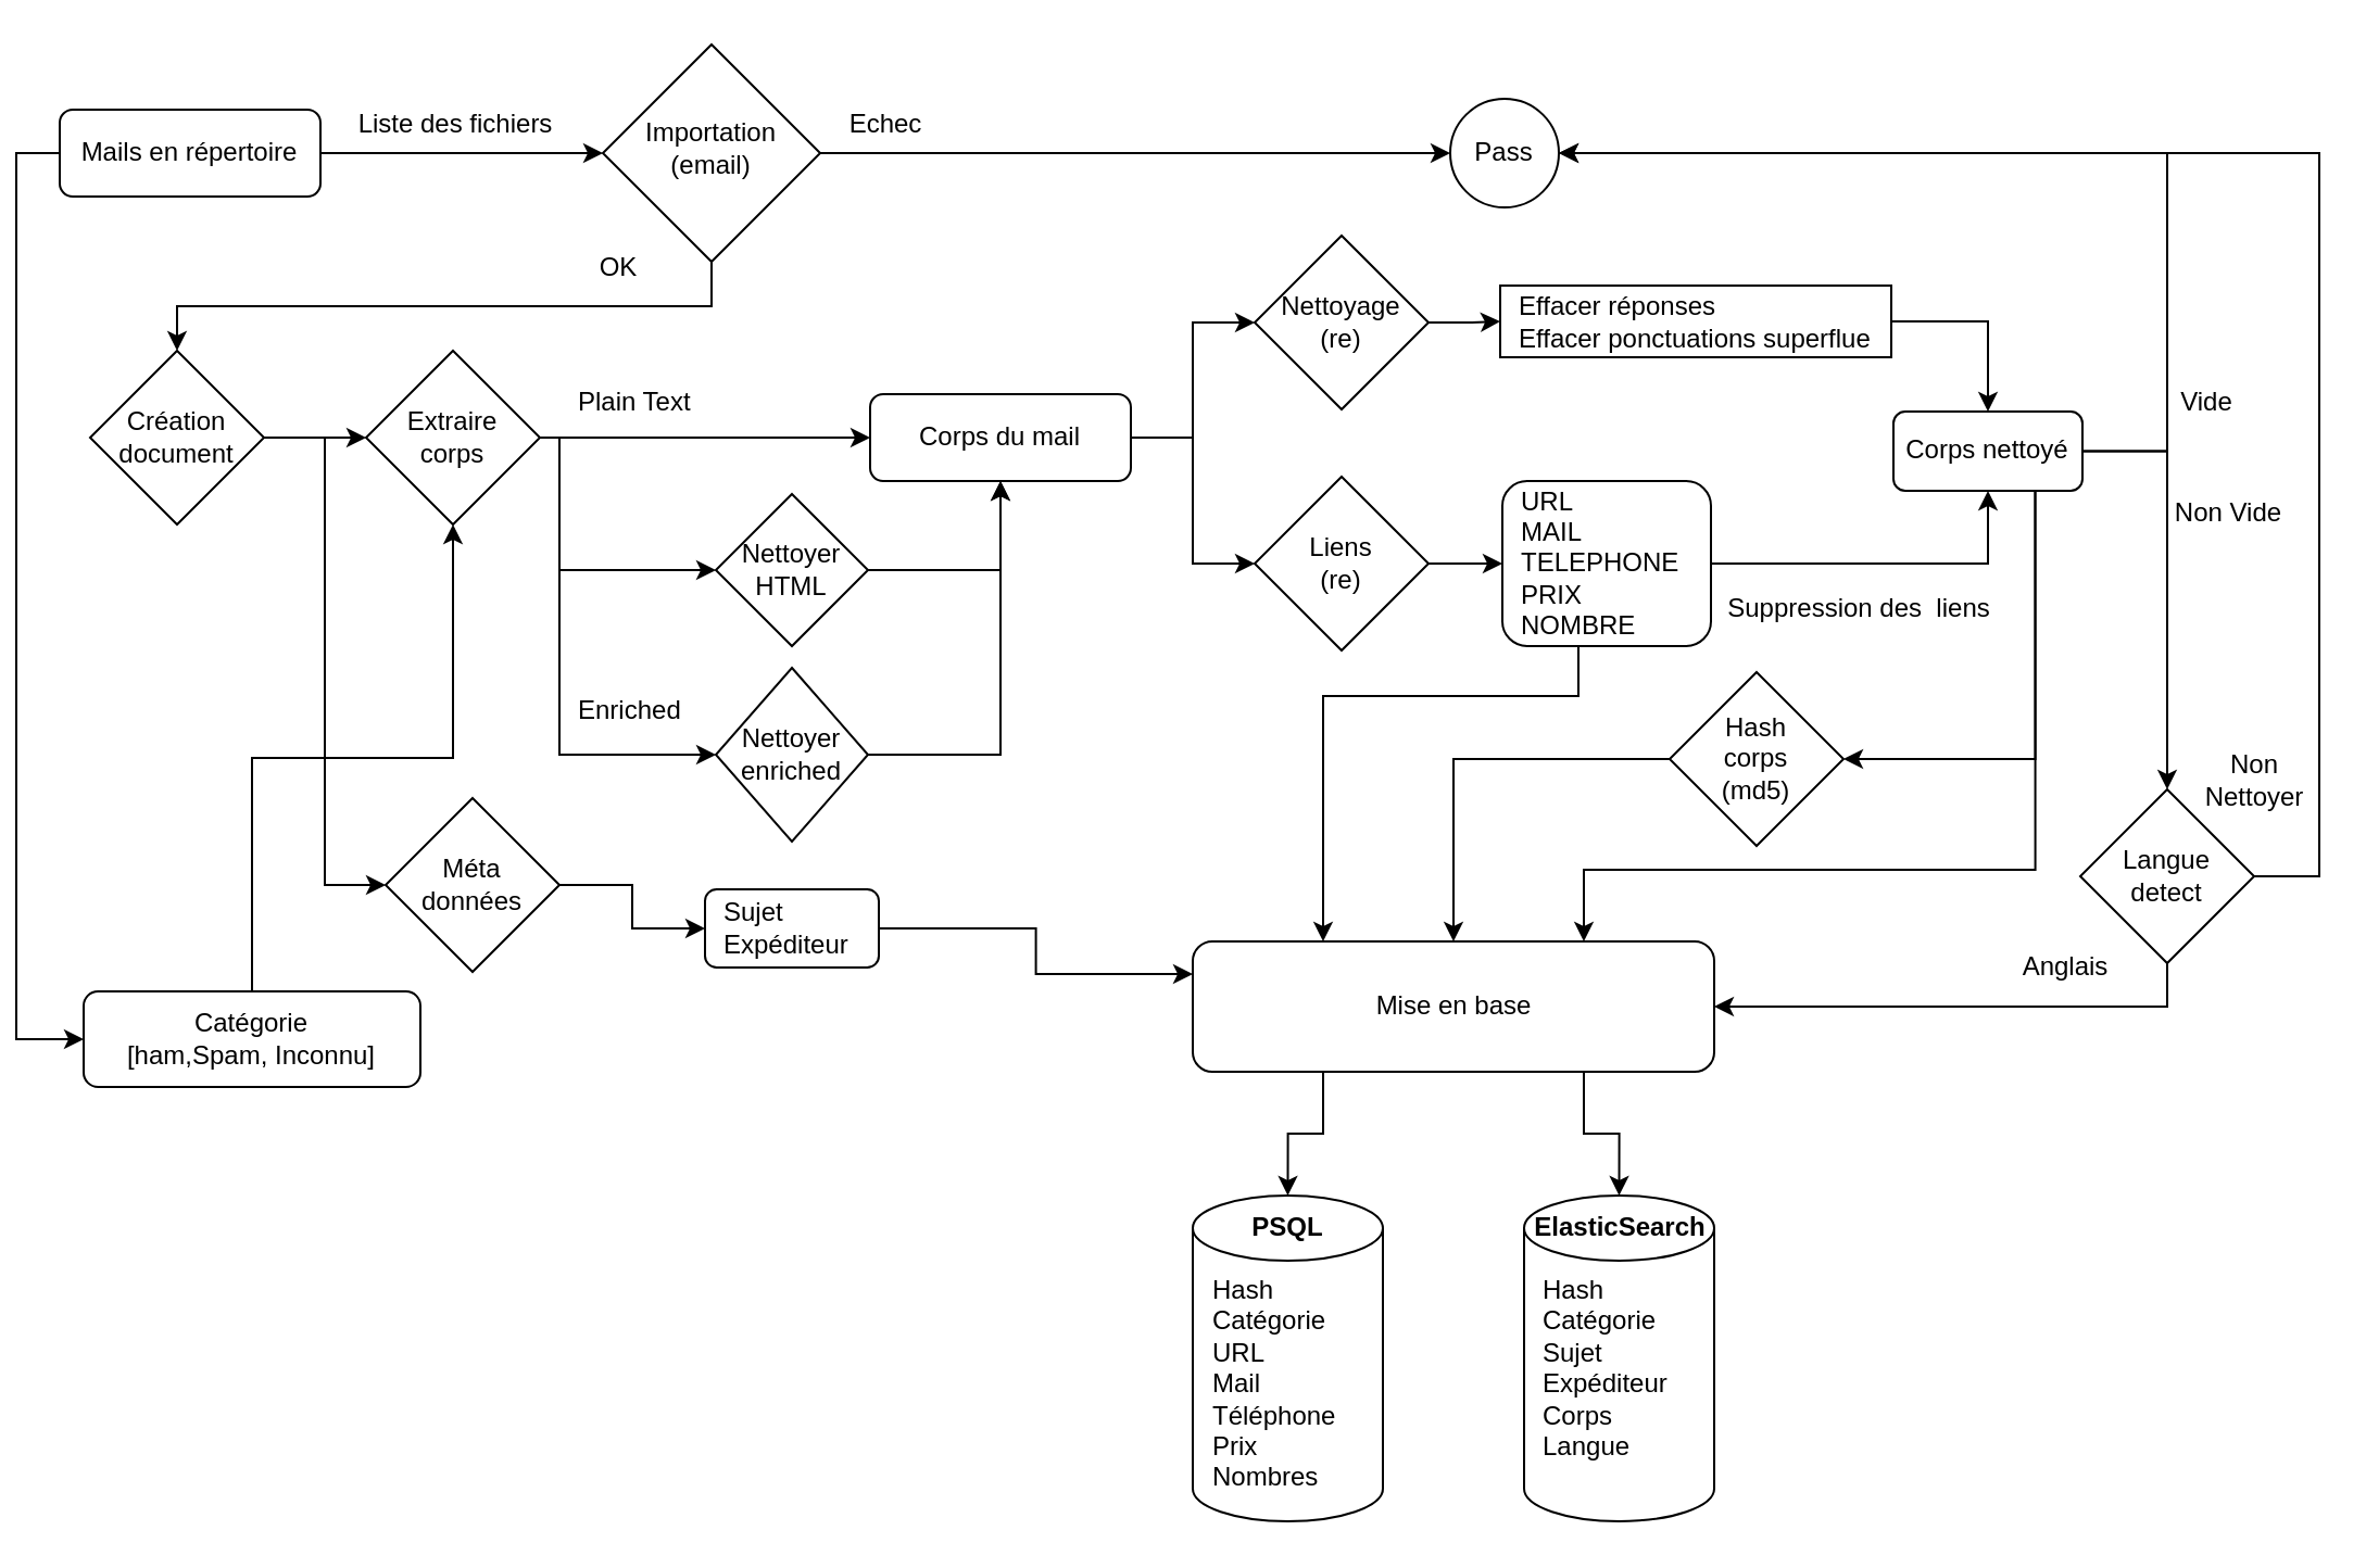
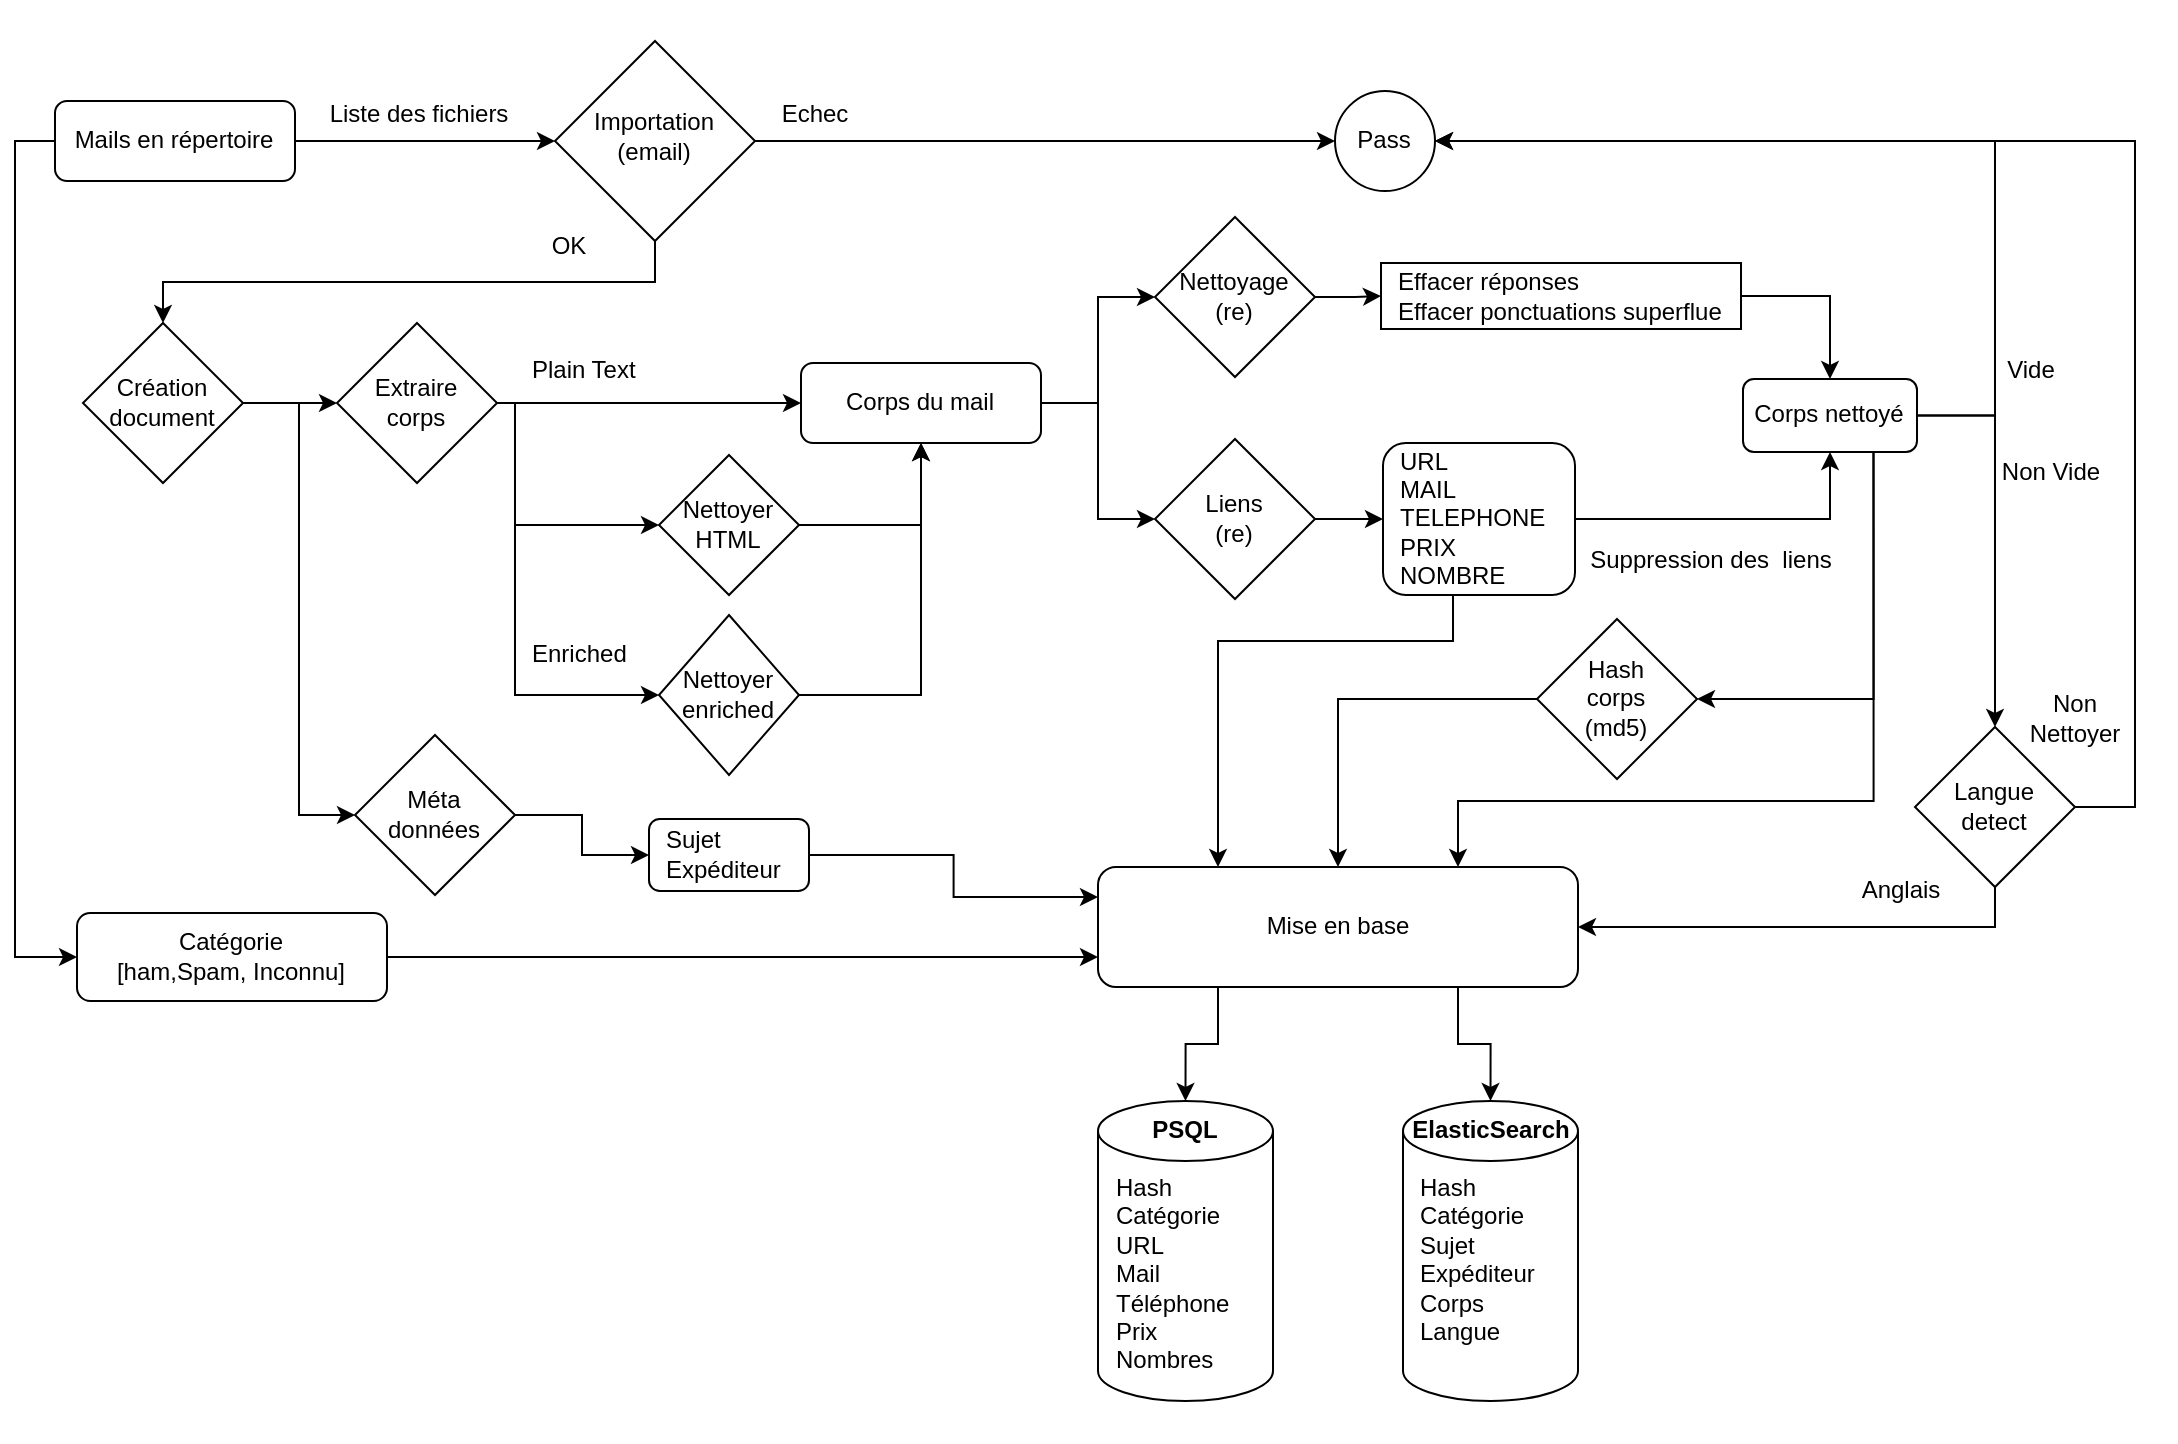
- <mxCell id="63" style="edgeStyle=orthogonalEdgeStyle;rounded=0;orthogonalLoop=1;jettySize=auto;html=1;" edge="1" parent="1" source="64" target="19"><mxGeometry relative="1" as="geometry" /></mxCell>
+ <mxCell id="63" style="edgeStyle=orthogonalEdgeStyle;rounded=0;orthogonalLoop=1;jettySize=auto;html=1;entryX=0;entryY=0.75;entryDx=0;entryDy=0;" edge="1" parent="1" source="64" target="60"><mxGeometry relative="1" as="geometry" /></mxCell>
